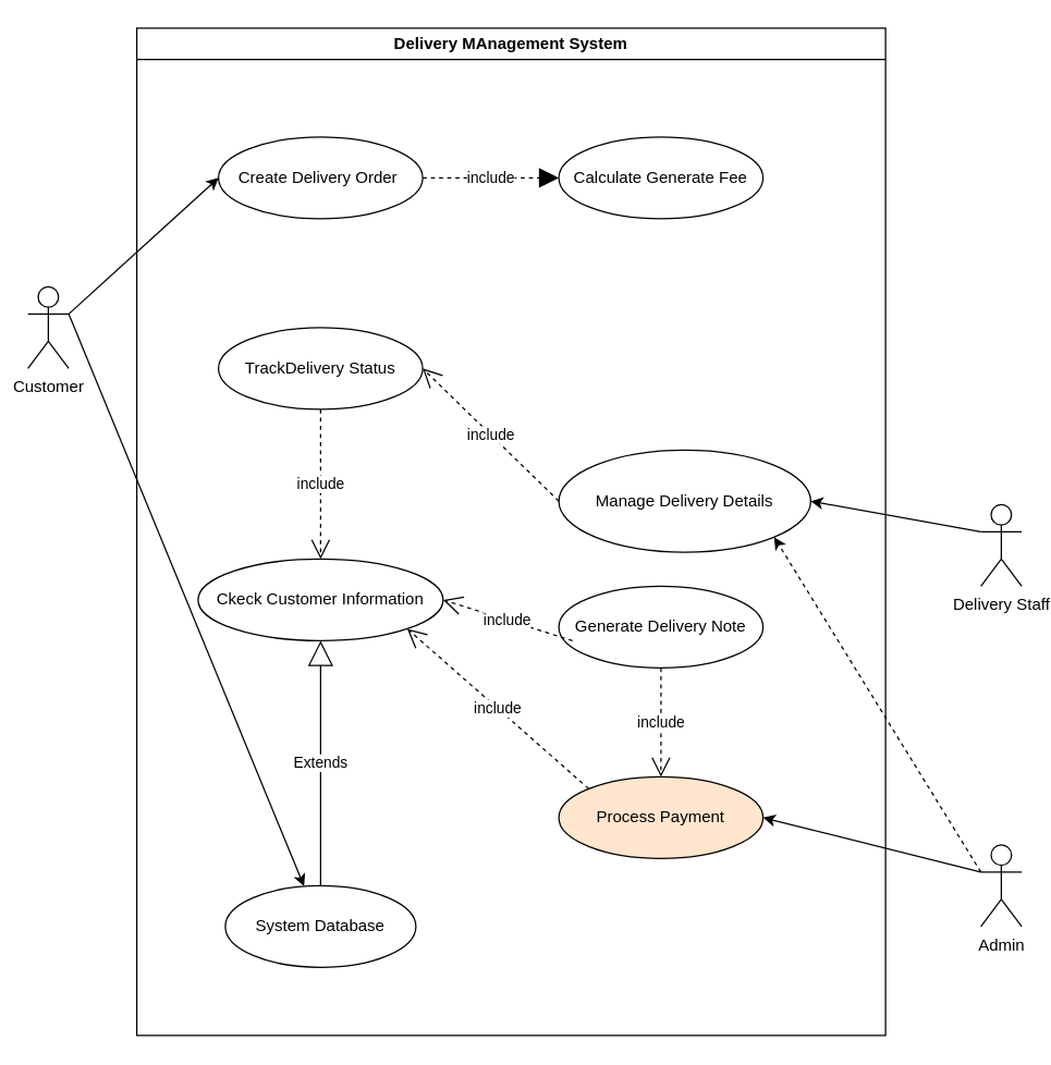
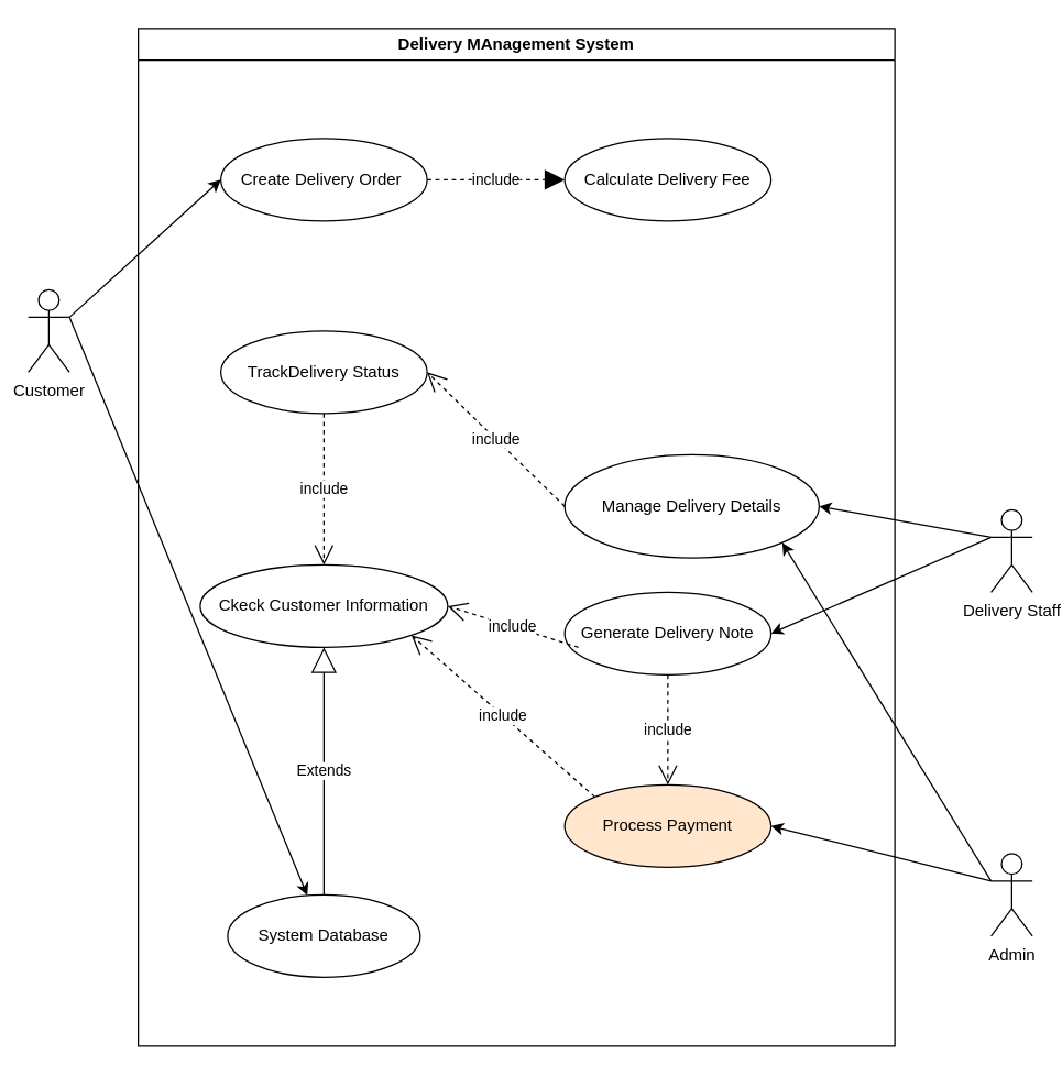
- <mxCell id="7" value="Calculate Generate Fee" style="ellipse;whiteSpace=wrap;html=1;" parent="1" vertex="1"><mxGeometry x="410" y="100" width="150" height="60" as="geometry" /></mxCell>
+ <mxCell id="7" value="Calculate Delivery Fee" style="ellipse;whiteSpace=wrap;html=1;" parent="1" vertex="1"><mxGeometry x="410" y="100" width="150" height="60" as="geometry" /></mxCell>
+ <mxCell id="20" value="" style="endArrow=classic;html=1;rounded=0;exitX=0;exitY=0.333;exitDx=0;exitDy=0;exitPerimeter=0;entryX=1;entryY=0.5;entryDx=0;entryDy=0;" parent="1" source="19" target="11" edge="1"><mxGeometry width="50" height="50" relative="1" as="geometry"><mxPoint x="570" y="160" as="sourcePoint" /><mxPoint x="620" y="110" as="targetPoint" /></mxGeometry></mxCell>
- <mxCell id="23" value="" style="endArrow=classic;html=1;rounded=0;exitX=0;exitY=0.333;exitDx=0;exitDy=0;exitPerimeter=0;entryX=1;entryY=1;entryDx=0;entryDy=0;dashed=1;" parent="1" source="22" target="10" edge="1"><mxGeometry width="50" height="50" relative="1" as="geometry"><mxPoint x="450" y="370" as="sourcePoint" /><mxPoint x="500" y="320" as="targetPoint" /></mxGeometry></mxCell>
+ <mxCell id="23" value="" style="endArrow=classic;html=1;rounded=0;exitX=0;exitY=0.333;exitDx=0;exitDy=0;exitPerimeter=0;entryX=1;entryY=1;entryDx=0;entryDy=0;" parent="1" source="22" target="10" edge="1"><mxGeometry width="50" height="50" relative="1" as="geometry"><mxPoint x="450" y="370" as="sourcePoint" /><mxPoint x="500" y="320" as="targetPoint" /></mxGeometry></mxCell>
